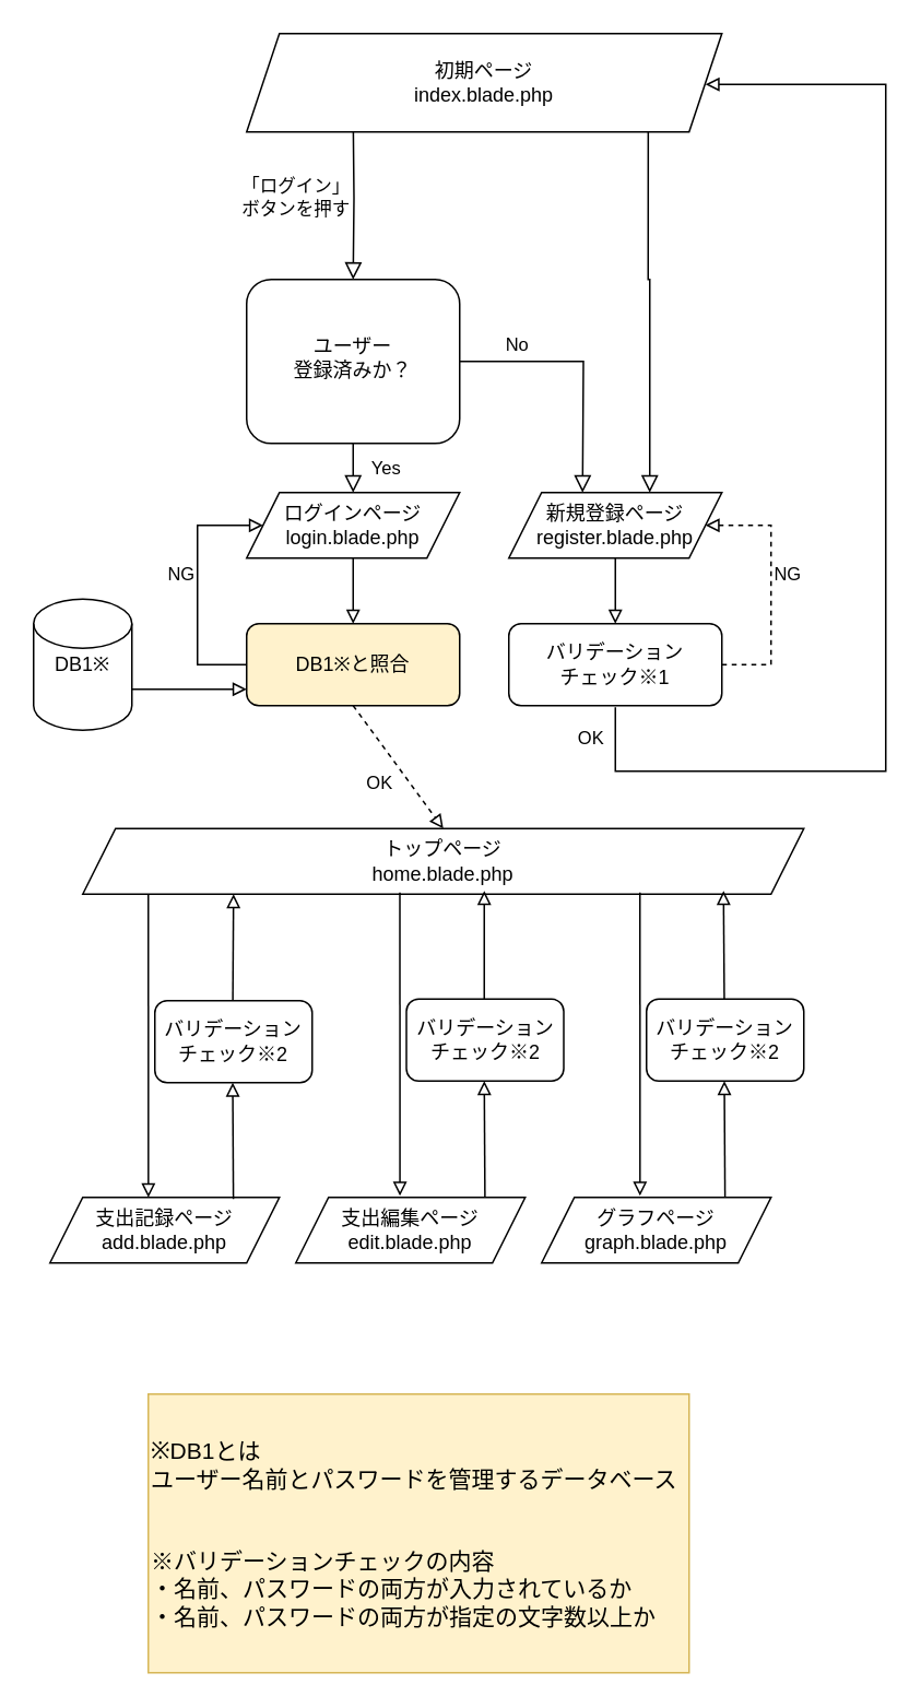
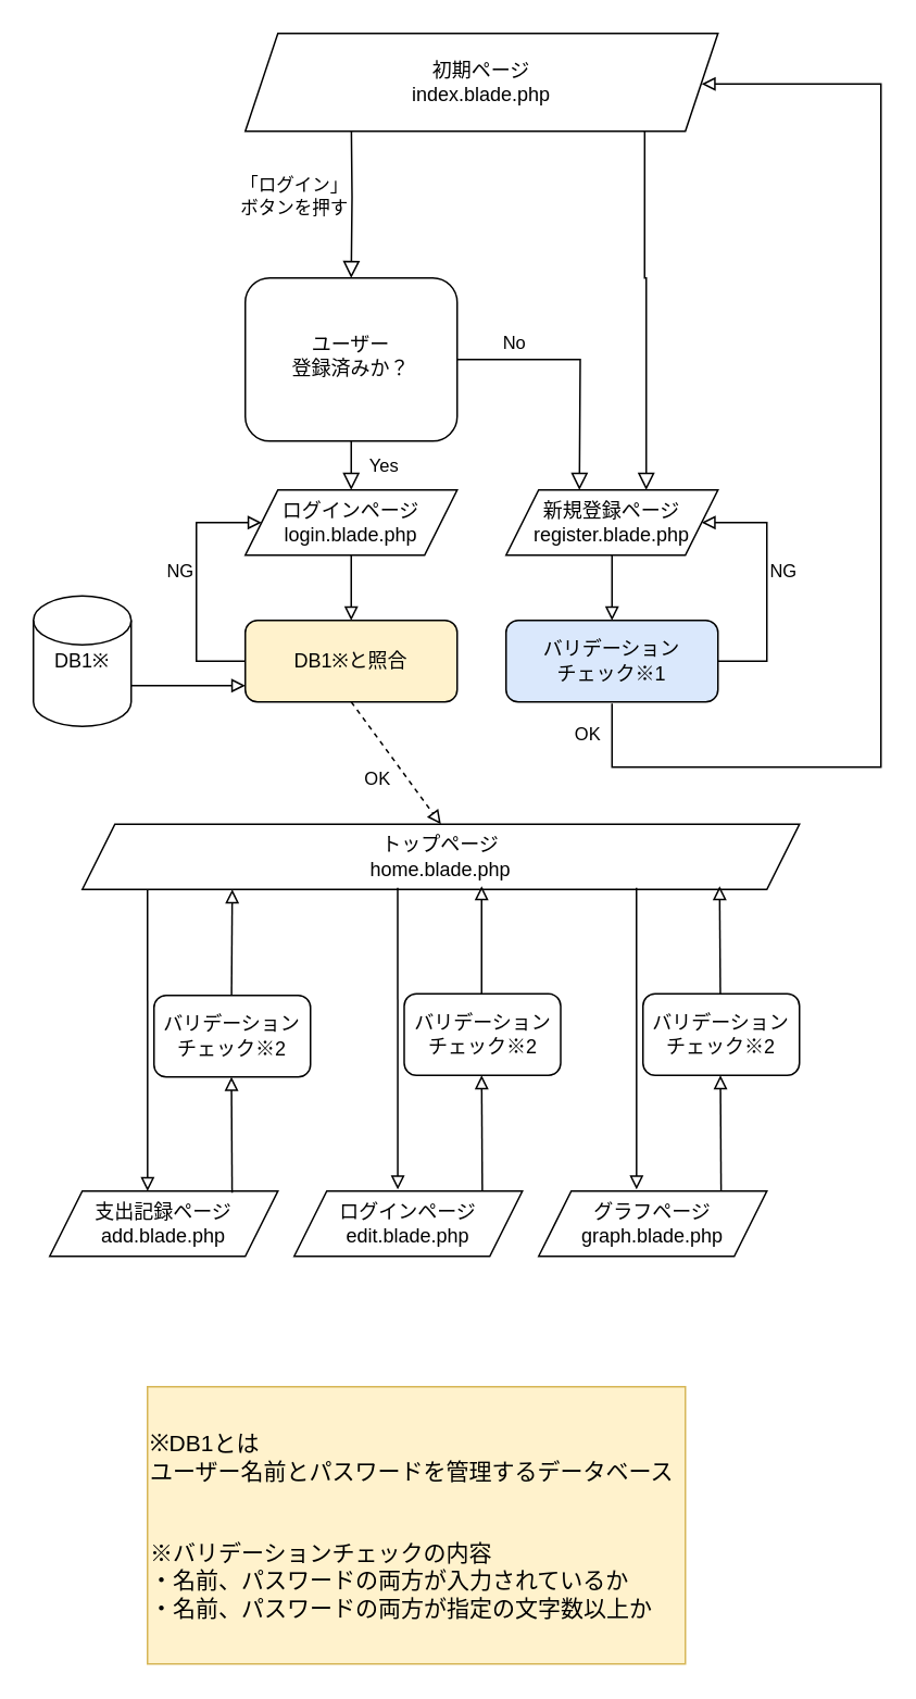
- <mxCell id="19" value="NG" style="edgeStyle=orthogonalEdgeStyle;rounded=0;orthogonalLoop=1;jettySize=auto;html=1;exitX=1;exitY=0.5;exitDx=0;exitDy=0;endArrow=block;endFill=0;entryX=1;entryY=0.5;entryDx=0;entryDy=0;dashed=1;" edge="1" parent="1" source="18" target="13"><mxGeometry x="0.097" y="-10" relative="1" as="geometry"><mxPoint x="510" y="320" as="targetPoint" /><mxPoint x="500" y="405" as="sourcePoint" /><Array as="points"><mxPoint x="470" y="405" /><mxPoint x="470" y="320" /></Array><mxPoint as="offset" /></mxGeometry></mxCell>
+ <mxCell id="19" value="NG" style="edgeStyle=orthogonalEdgeStyle;rounded=0;orthogonalLoop=1;jettySize=auto;html=1;exitX=1;exitY=0.5;exitDx=0;exitDy=0;endArrow=block;endFill=0;entryX=1;entryY=0.5;entryDx=0;entryDy=0;" edge="1" parent="1" source="18" target="13"><mxGeometry x="0.097" y="-10" relative="1" as="geometry"><mxPoint x="510" y="320" as="targetPoint" /><mxPoint x="500" y="405" as="sourcePoint" /><Array as="points"><mxPoint x="470" y="405" /><mxPoint x="470" y="320" /></Array><mxPoint as="offset" /></mxGeometry></mxCell>
- <mxCell id="18" value="バリデーション&lt;br&gt;チェック※1" style="rounded=1;whiteSpace=wrap;html=1;" vertex="1" parent="1"><mxGeometry x="310" y="380" width="130" height="50" as="geometry" /></mxCell>
+ <mxCell id="18" value="バリデーション&lt;br&gt;チェック※1" style="rounded=1;whiteSpace=wrap;html=1;fillColor=#dae8fc;" vertex="1" parent="1"><mxGeometry x="310" y="380" width="130" height="50" as="geometry" /></mxCell>
- <mxCell id="4" value="支出編集ページ&lt;br&gt;edit.blade.php" style="shape=parallelogram;perimeter=parallelogramPerimeter;whiteSpace=wrap;html=1;fixedSize=1;" vertex="1" parent="1"><mxGeometry x="180" y="730" width="140" height="40" as="geometry" /></mxCell>
+ <mxCell id="4" value="ログインページ&lt;br&gt;edit.blade.php" style="shape=parallelogram;perimeter=parallelogramPerimeter;whiteSpace=wrap;html=1;fixedSize=1;" vertex="1" parent="1"><mxGeometry x="180" y="730" width="140" height="40" as="geometry" /></mxCell>
